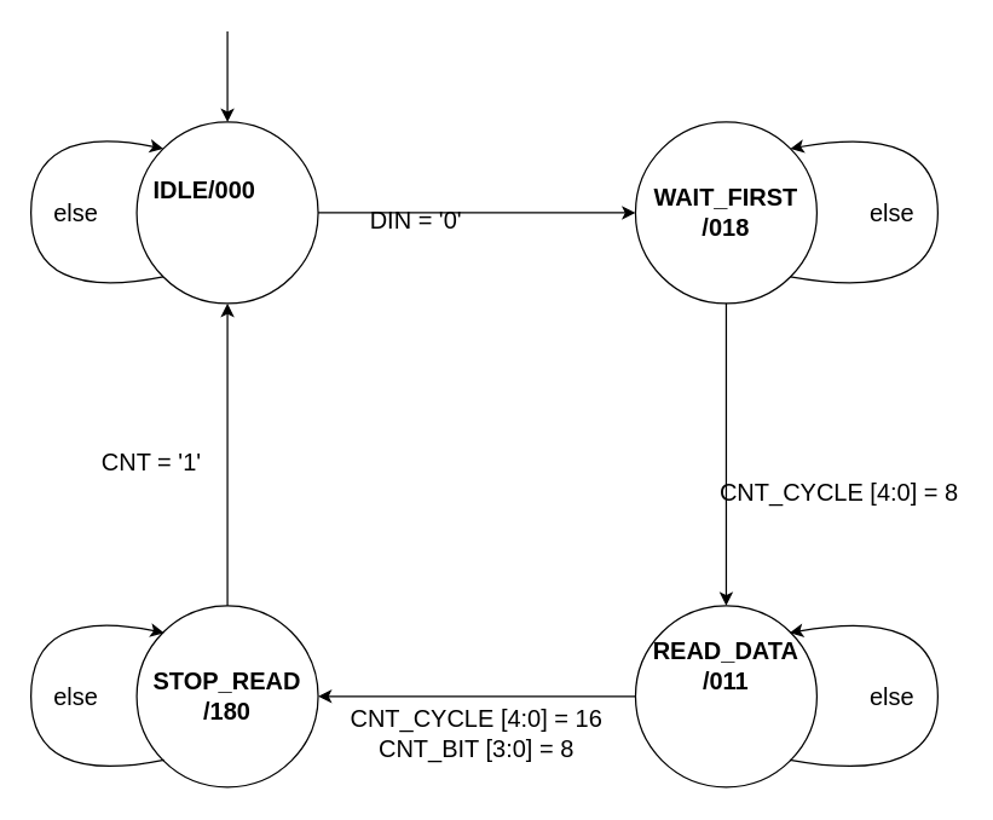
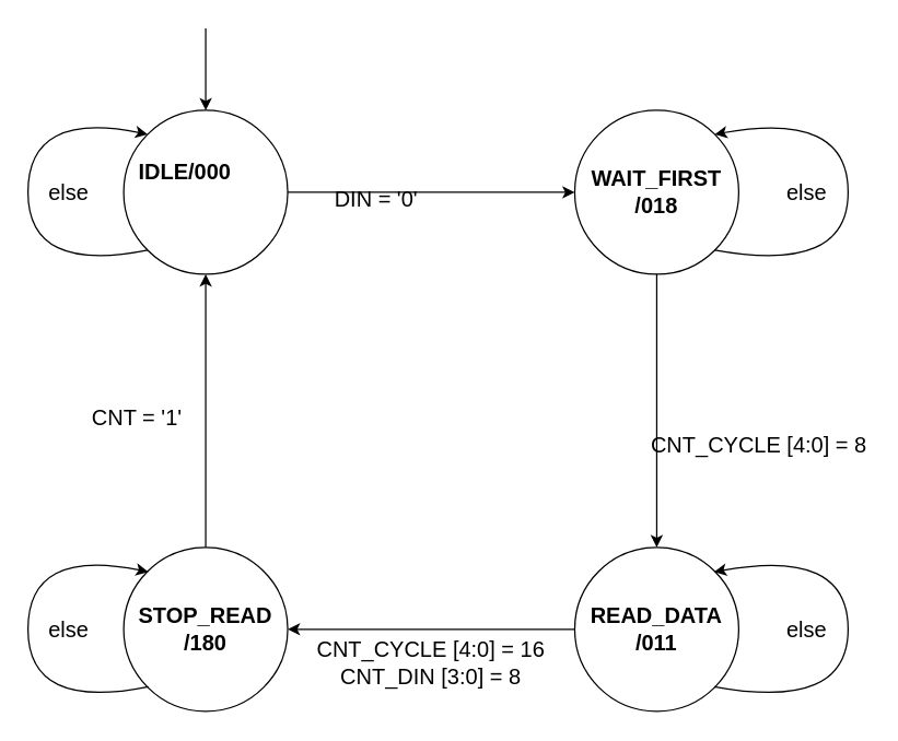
- <mxCell id="18" value="&lt;div style=&quot;font-size: 16px;&quot;&gt;&lt;font style=&quot;font-size: 16px;&quot;&gt;&lt;b&gt;READ_DATA&lt;/b&gt;&lt;/font&gt;&lt;/div&gt;&lt;div style=&quot;font-size: 16px;&quot;&gt;&lt;font style=&quot;font-size: 16px;&quot;&gt;&lt;b&gt;&lt;font style=&quot;font-size: 16px;&quot;&gt;/011&lt;/font&gt;&lt;br&gt;&lt;/b&gt;&lt;/font&gt;&lt;/div&gt;" style="text;html=1;align=center;verticalAlign=middle;whiteSpace=wrap;rounded=0;" vertex="1" parent="1"><mxGeometry x="425" y="417.5" width="110" height="45" as="geometry" /></mxCell>
+ <mxCell id="18" value="&lt;div style=&quot;font-size: 16px;&quot;&gt;&lt;font style=&quot;font-size: 16px;&quot;&gt;&lt;b&gt;READ_DATA&lt;/b&gt;&lt;/font&gt;&lt;/div&gt;&lt;div style=&quot;font-size: 16px;&quot;&gt;&lt;font style=&quot;font-size: 16px;&quot;&gt;&lt;b&gt;&lt;font style=&quot;font-size: 16px;&quot;&gt;/011&lt;/font&gt;&lt;br&gt;&lt;/b&gt;&lt;/font&gt;&lt;/div&gt;" style="text;html=1;align=center;verticalAlign=middle;whiteSpace=wrap;rounded=0;" vertex="1" parent="1"><mxGeometry x="425" y="437.5" width="110" height="45" as="geometry" /></mxCell>
- <mxCell id="22" value="&lt;font style=&quot;font-size: 16px;&quot;&gt;CNT_CYCLE [4:0] = 16&lt;br&gt;CNT_BIT [3:0] = 8&lt;br&gt;&lt;/font&gt;" style="text;html=1;align=center;verticalAlign=middle;whiteSpace=wrap;rounded=0;" vertex="1" parent="1"><mxGeometry x="230" y="470" width="170" height="30" as="geometry" /></mxCell>
+ <mxCell id="22" value="&lt;font style=&quot;font-size: 16px;&quot;&gt;CNT_CYCLE [4:0] = 16&lt;br&gt;CNT_DIN [3:0] = 8&lt;br&gt;&lt;/font&gt;" style="text;html=1;align=center;verticalAlign=middle;whiteSpace=wrap;rounded=0;" vertex="1" parent="1"><mxGeometry x="230" y="470" width="170" height="30" as="geometry" /></mxCell>
